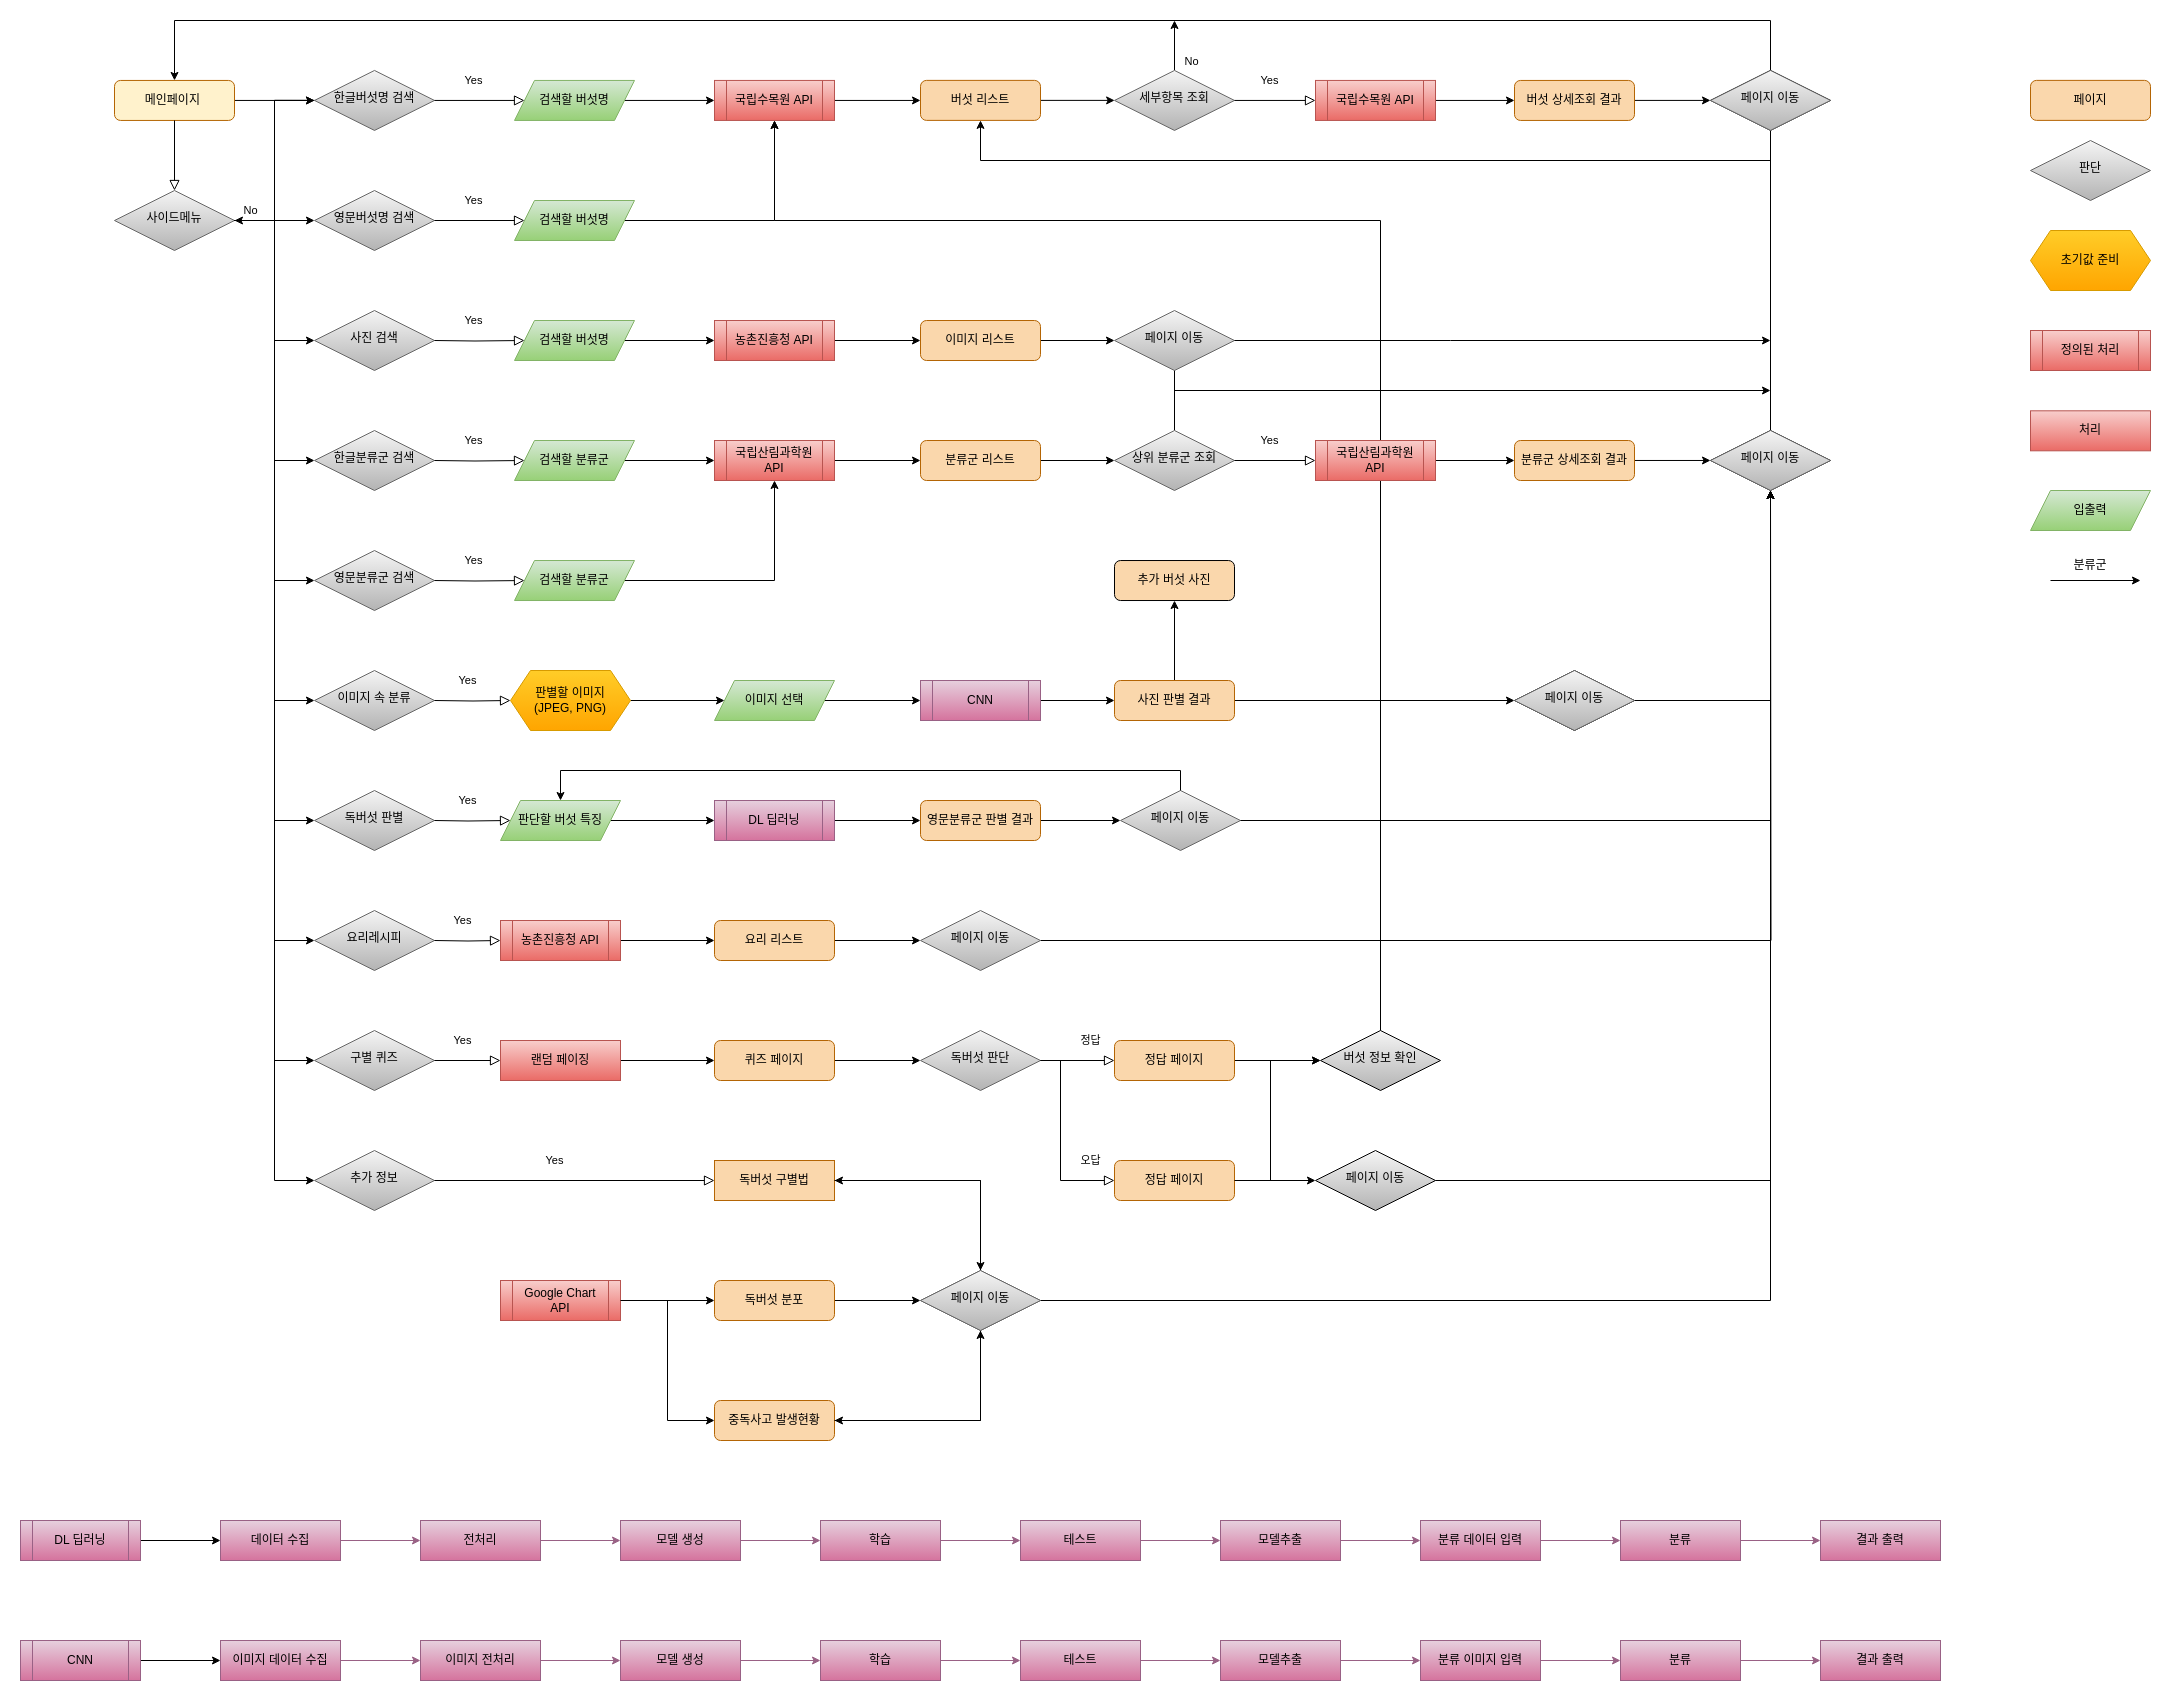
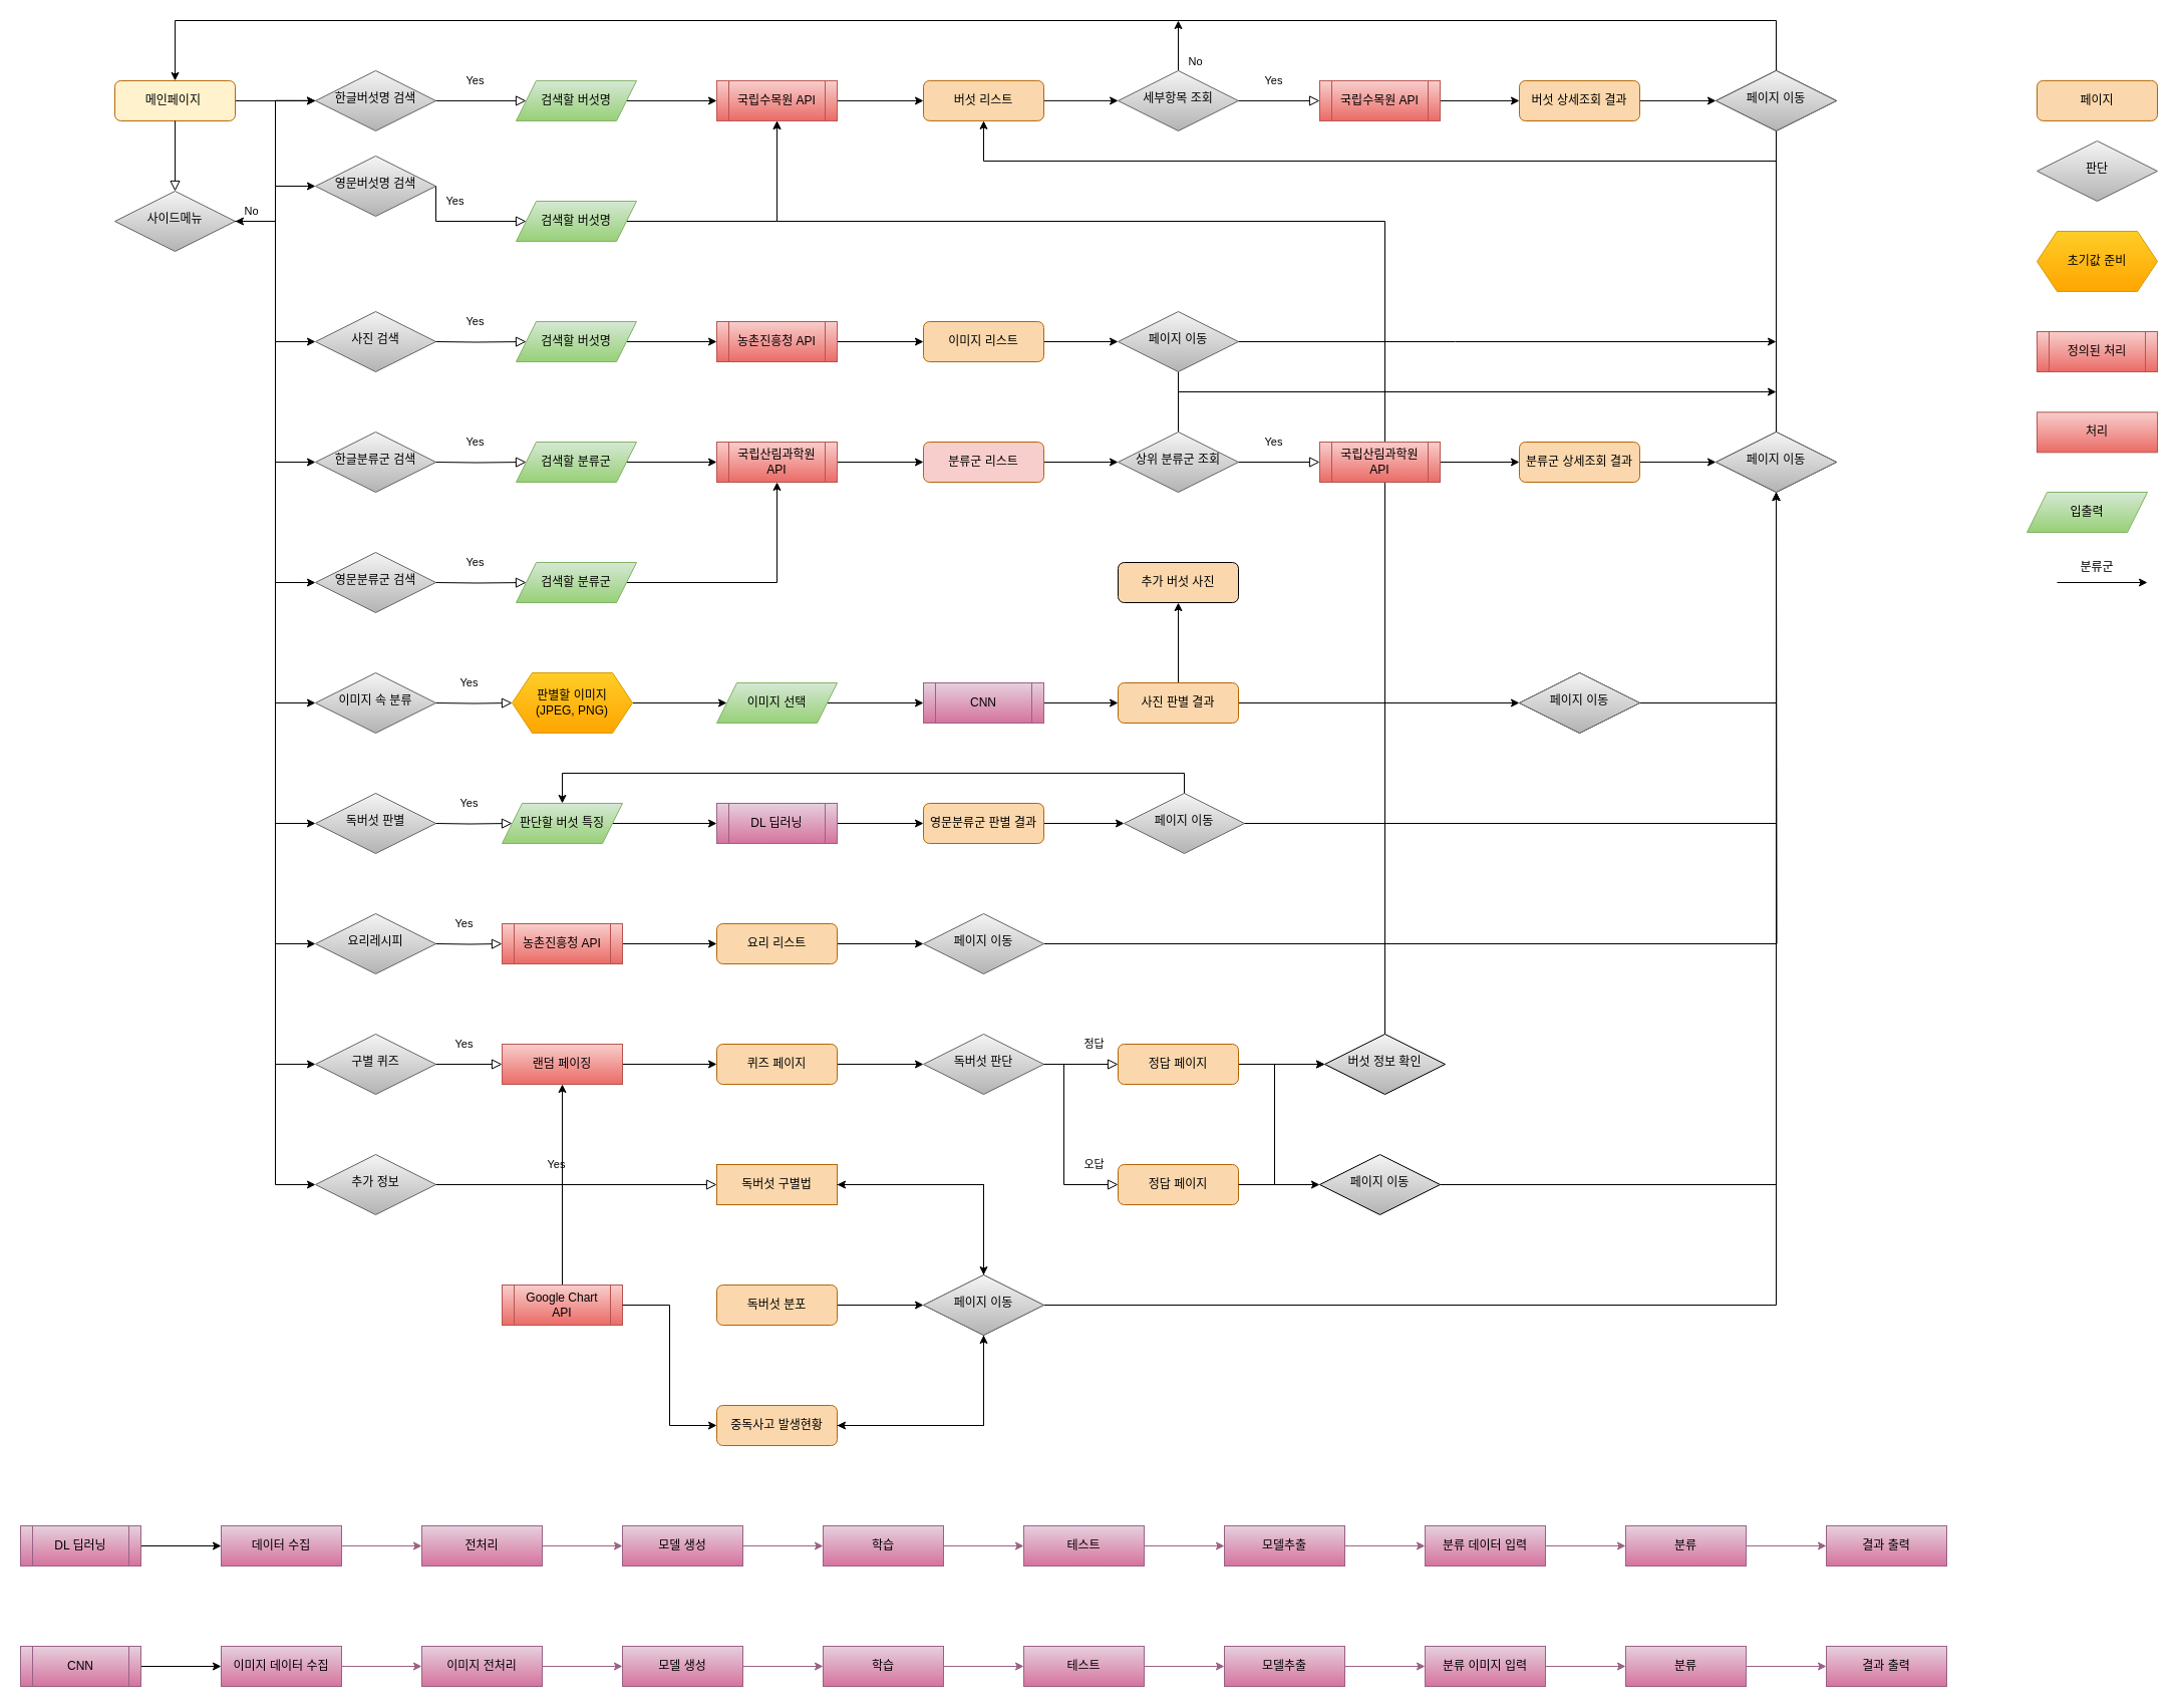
- <mxCell id="18" value="영문버섯명 검색" style="rhombus;whiteSpace=wrap;html=1;shadow=0;fontFamily=Helvetica;fontSize=12;align=center;strokeWidth=1;spacing=6;spacingTop=-4;fillColor=#f5f5f5;gradientColor=#b3b3b3;strokeColor=#666666;" vertex="1" parent="1"><mxGeometry x="314" y="190" width="120" height="60" as="geometry" /></mxCell>
+ <mxCell id="18" value="영문버섯명 검색" style="rhombus;whiteSpace=wrap;html=1;shadow=0;fontFamily=Helvetica;fontSize=12;align=center;strokeWidth=1;spacing=6;spacingTop=-4;fillColor=#f5f5f5;gradientColor=#b3b3b3;strokeColor=#666666;" vertex="1" parent="1"><mxGeometry x="314" y="155" width="120" height="60" as="geometry" /></mxCell>
- <mxCell id="44" value="분류군 리스트" style="rounded=1;whiteSpace=wrap;html=1;fontSize=12;glass=0;strokeWidth=1;shadow=0;fillColor=#fad7ac;strokeColor=#b46504;" vertex="1" parent="1"><mxGeometry x="920" y="440" width="120" height="40" as="geometry" /></mxCell>
+ <mxCell id="44" value="분류군 리스트" style="rounded=1;whiteSpace=wrap;html=1;fontSize=12;glass=0;strokeWidth=1;shadow=0;fillColor=#f8cecc;strokeColor=#b46504;" vertex="1" parent="1"><mxGeometry x="920" y="440" width="120" height="40" as="geometry" /></mxCell>
- <mxCell id="131" value="입출력" style="shape=parallelogram;perimeter=parallelogramPerimeter;whiteSpace=wrap;html=1;fixedSize=1;fillColor=#D5E8D4;gradientColor=#97d077;strokeColor=#82b366;" vertex="1" parent="1"><mxGeometry x="2030" y="490" width="120" height="40" as="geometry" /></mxCell>
+ <mxCell id="131" value="입출력" style="shape=parallelogram;perimeter=parallelogramPerimeter;whiteSpace=wrap;html=1;fixedSize=1;fillColor=#D5E8D4;gradientColor=#97d077;strokeColor=#82b366;" vertex="1" parent="1"><mxGeometry x="2020" y="490" width="120" height="40" as="geometry" /></mxCell>
- <mxCell id="120" value="" style="edgeStyle=orthogonalEdgeStyle;rounded=0;orthogonalLoop=1;jettySize=auto;html=1;" edge="1" parent="1" source="121" target="116"><mxGeometry relative="1" as="geometry" /></mxCell>
+ <mxCell id="120" value="" style="edgeStyle=orthogonalEdgeStyle;rounded=0;orthogonalLoop=1;jettySize=auto;html=1;" edge="1" parent="1" source="121" target="95"><mxGeometry relative="1" as="geometry" /></mxCell>
